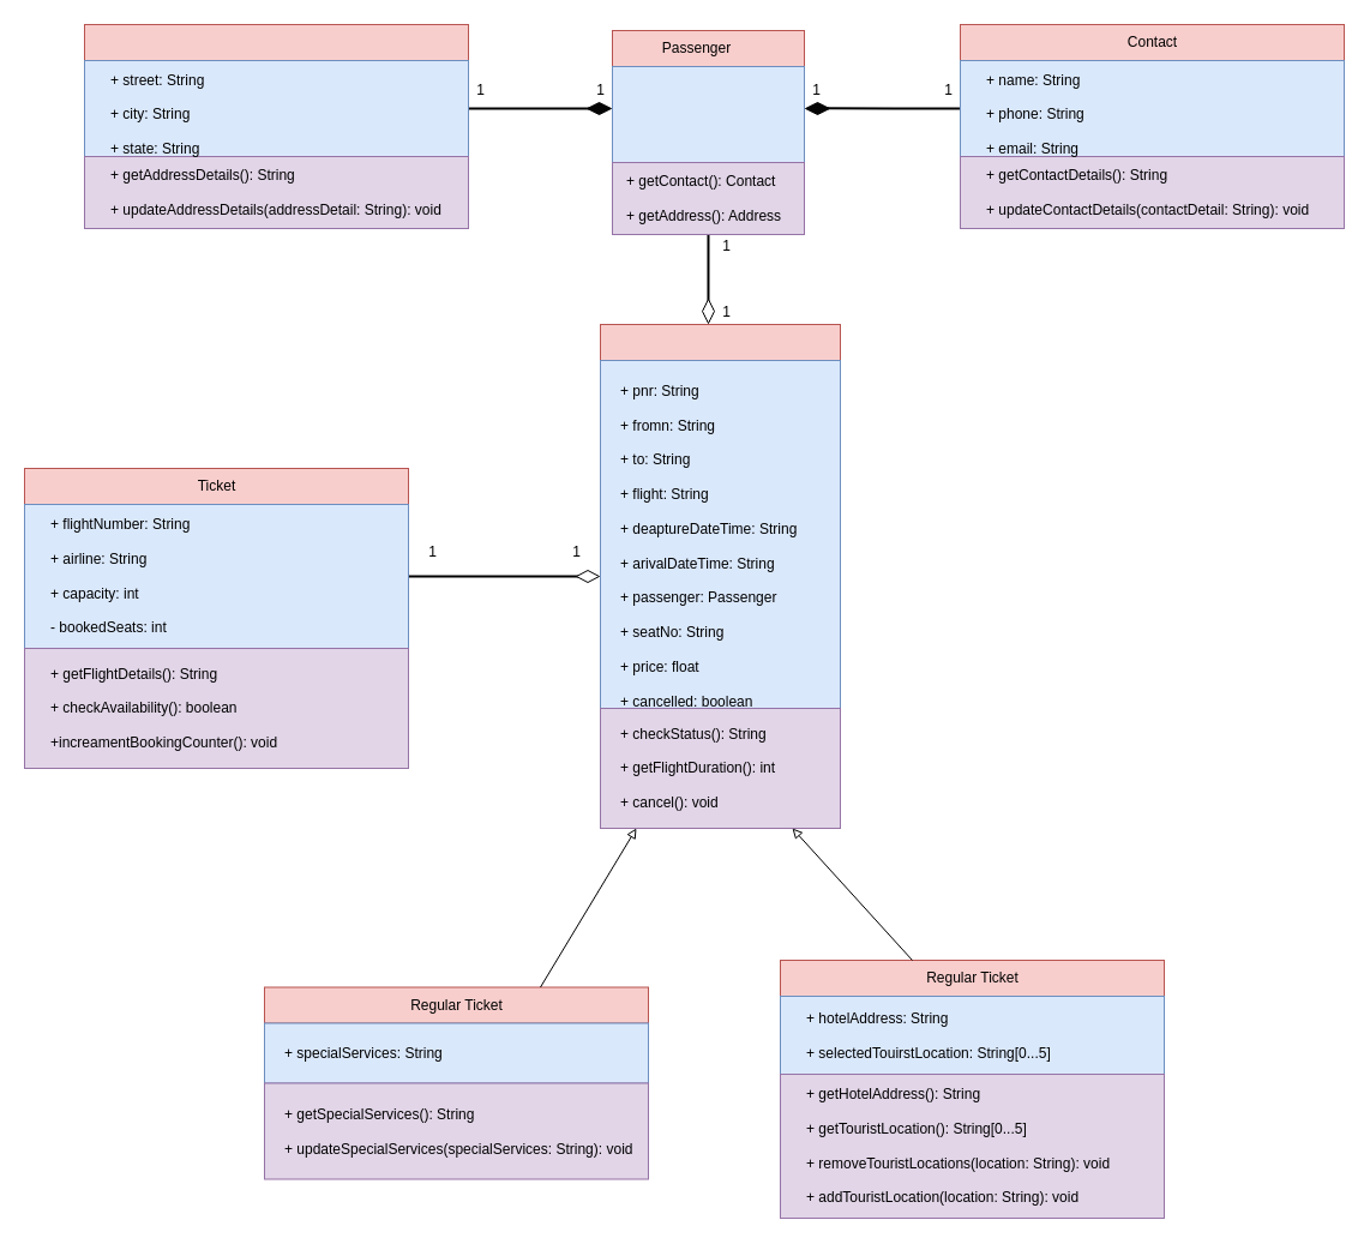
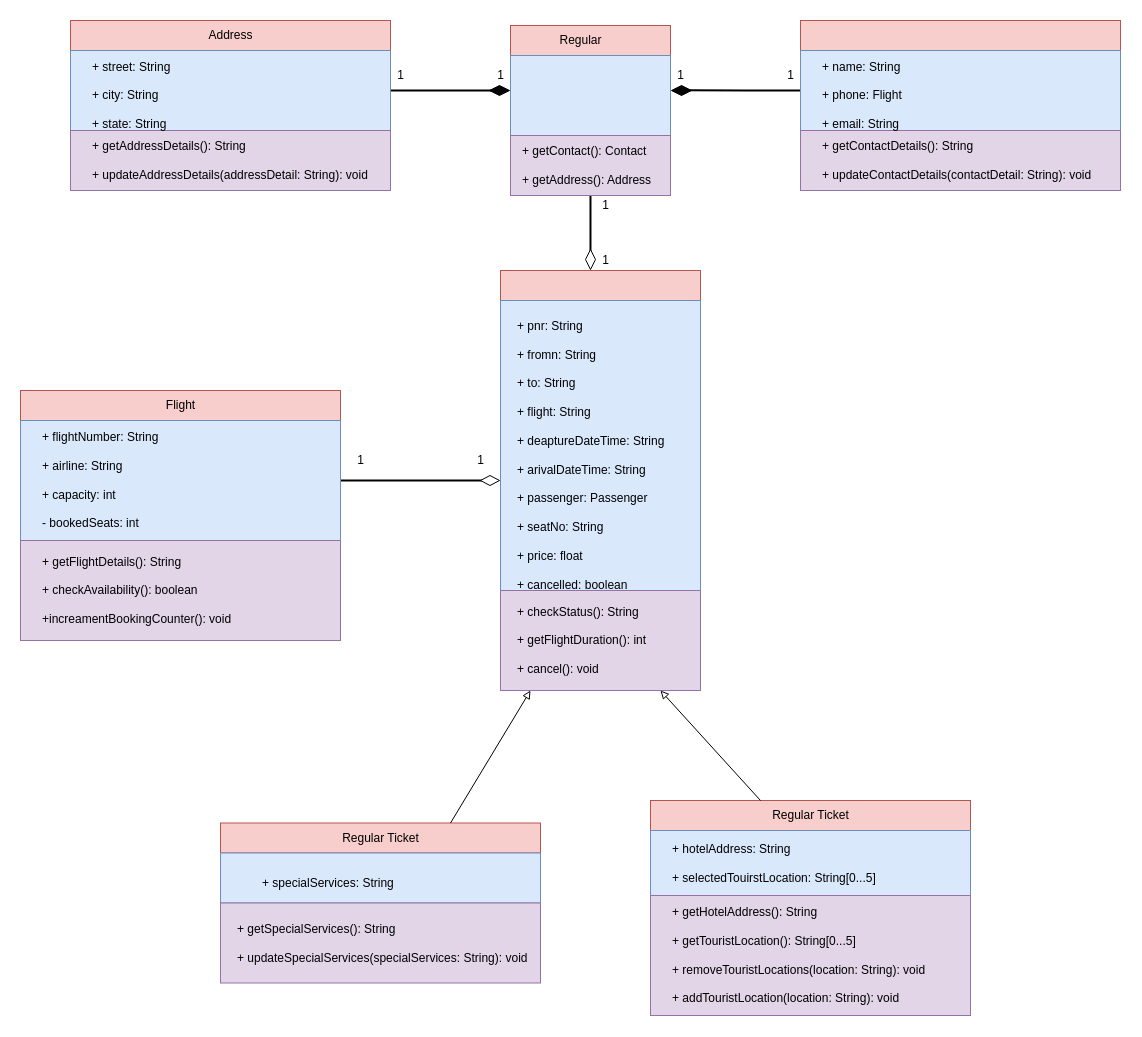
+ <mxCell id="16" value="Address" style="text;html=1;resizable=0;autosize=1;align=center;verticalAlign=middle;points=[];fillColor=none;strokeColor=none;rounded=0;" parent="1" vertex="1"><mxGeometry x="200" y="25" width="60" height="20" as="geometry" /></mxCell>
- <mxCell id="9" value="Contact" style="text;html=1;resizable=0;autosize=1;align=center;verticalAlign=middle;points=[];fillColor=none;strokeColor=none;rounded=0;" parent="1" vertex="1"><mxGeometry x="930" y="25" width="60" height="20" as="geometry" /></mxCell>
- <mxCell id="3" value="Passenger&lt;br&gt;" style="text;html=1;resizable=0;autosize=1;align=center;verticalAlign=middle;points=[];fillColor=none;strokeColor=none;rounded=0;" parent="1" vertex="1"><mxGeometry x="545" y="30" width="70" height="20" as="geometry" /></mxCell>
+ <mxCell id="3" value="Regular&lt;br&gt;" style="text;html=1;resizable=0;autosize=1;align=center;verticalAlign=middle;points=[];fillColor=none;strokeColor=none;rounded=0;" parent="1" vertex="1"><mxGeometry x="545" y="30" width="70" height="20" as="geometry" /></mxCell>
- <mxCell id="13" value="+ name: String&lt;br&gt;&lt;br&gt;+ phone: String&lt;br&gt;&lt;br&gt;+ email: String" style="text;html=1;resizable=0;autosize=1;align=left;verticalAlign=middle;points=[];fillColor=none;strokeColor=none;rounded=0;" parent="1" vertex="1"><mxGeometry x="820" y="55" width="100" height="80" as="geometry" /></mxCell>
+ <mxCell id="13" value="+ name: String&lt;br&gt;&lt;br&gt;+ phone: Flight&lt;br&gt;&lt;br&gt;+ email: String" style="text;html=1;resizable=0;autosize=1;align=left;verticalAlign=middle;points=[];fillColor=none;strokeColor=none;rounded=0;" parent="1" vertex="1"><mxGeometry x="820" y="55" width="100" height="80" as="geometry" /></mxCell>
- <mxCell id="27" value="Ticket" style="text;html=1;resizable=0;autosize=1;align=center;verticalAlign=middle;points=[];fillColor=none;strokeColor=none;rounded=0;" parent="1" vertex="1"><mxGeometry x="160" y="395" width="40" height="20" as="geometry" /></mxCell>
+ <mxCell id="27" value="Flight" style="text;html=1;resizable=0;autosize=1;align=center;verticalAlign=middle;points=[];fillColor=none;strokeColor=none;rounded=0;" parent="1" vertex="1"><mxGeometry x="160" y="395" width="40" height="20" as="geometry" /></mxCell>
- <mxCell id="46" value="+ specialServices: String" style="text;html=1;resizable=0;autosize=1;align=left;verticalAlign=middle;points=[];fillColor=none;strokeColor=none;rounded=0;" parent="1" vertex="1"><mxGeometry x="235" y="867.5" width="150" height="20" as="geometry" /></mxCell>
+ <mxCell id="46" value="+ specialServices: String" style="text;html=1;resizable=0;autosize=1;align=left;verticalAlign=middle;points=[];fillColor=none;strokeColor=none;rounded=0;" parent="1" vertex="1"><mxGeometry x="260" y="872.5" width="150" height="20" as="geometry" /></mxCell>
